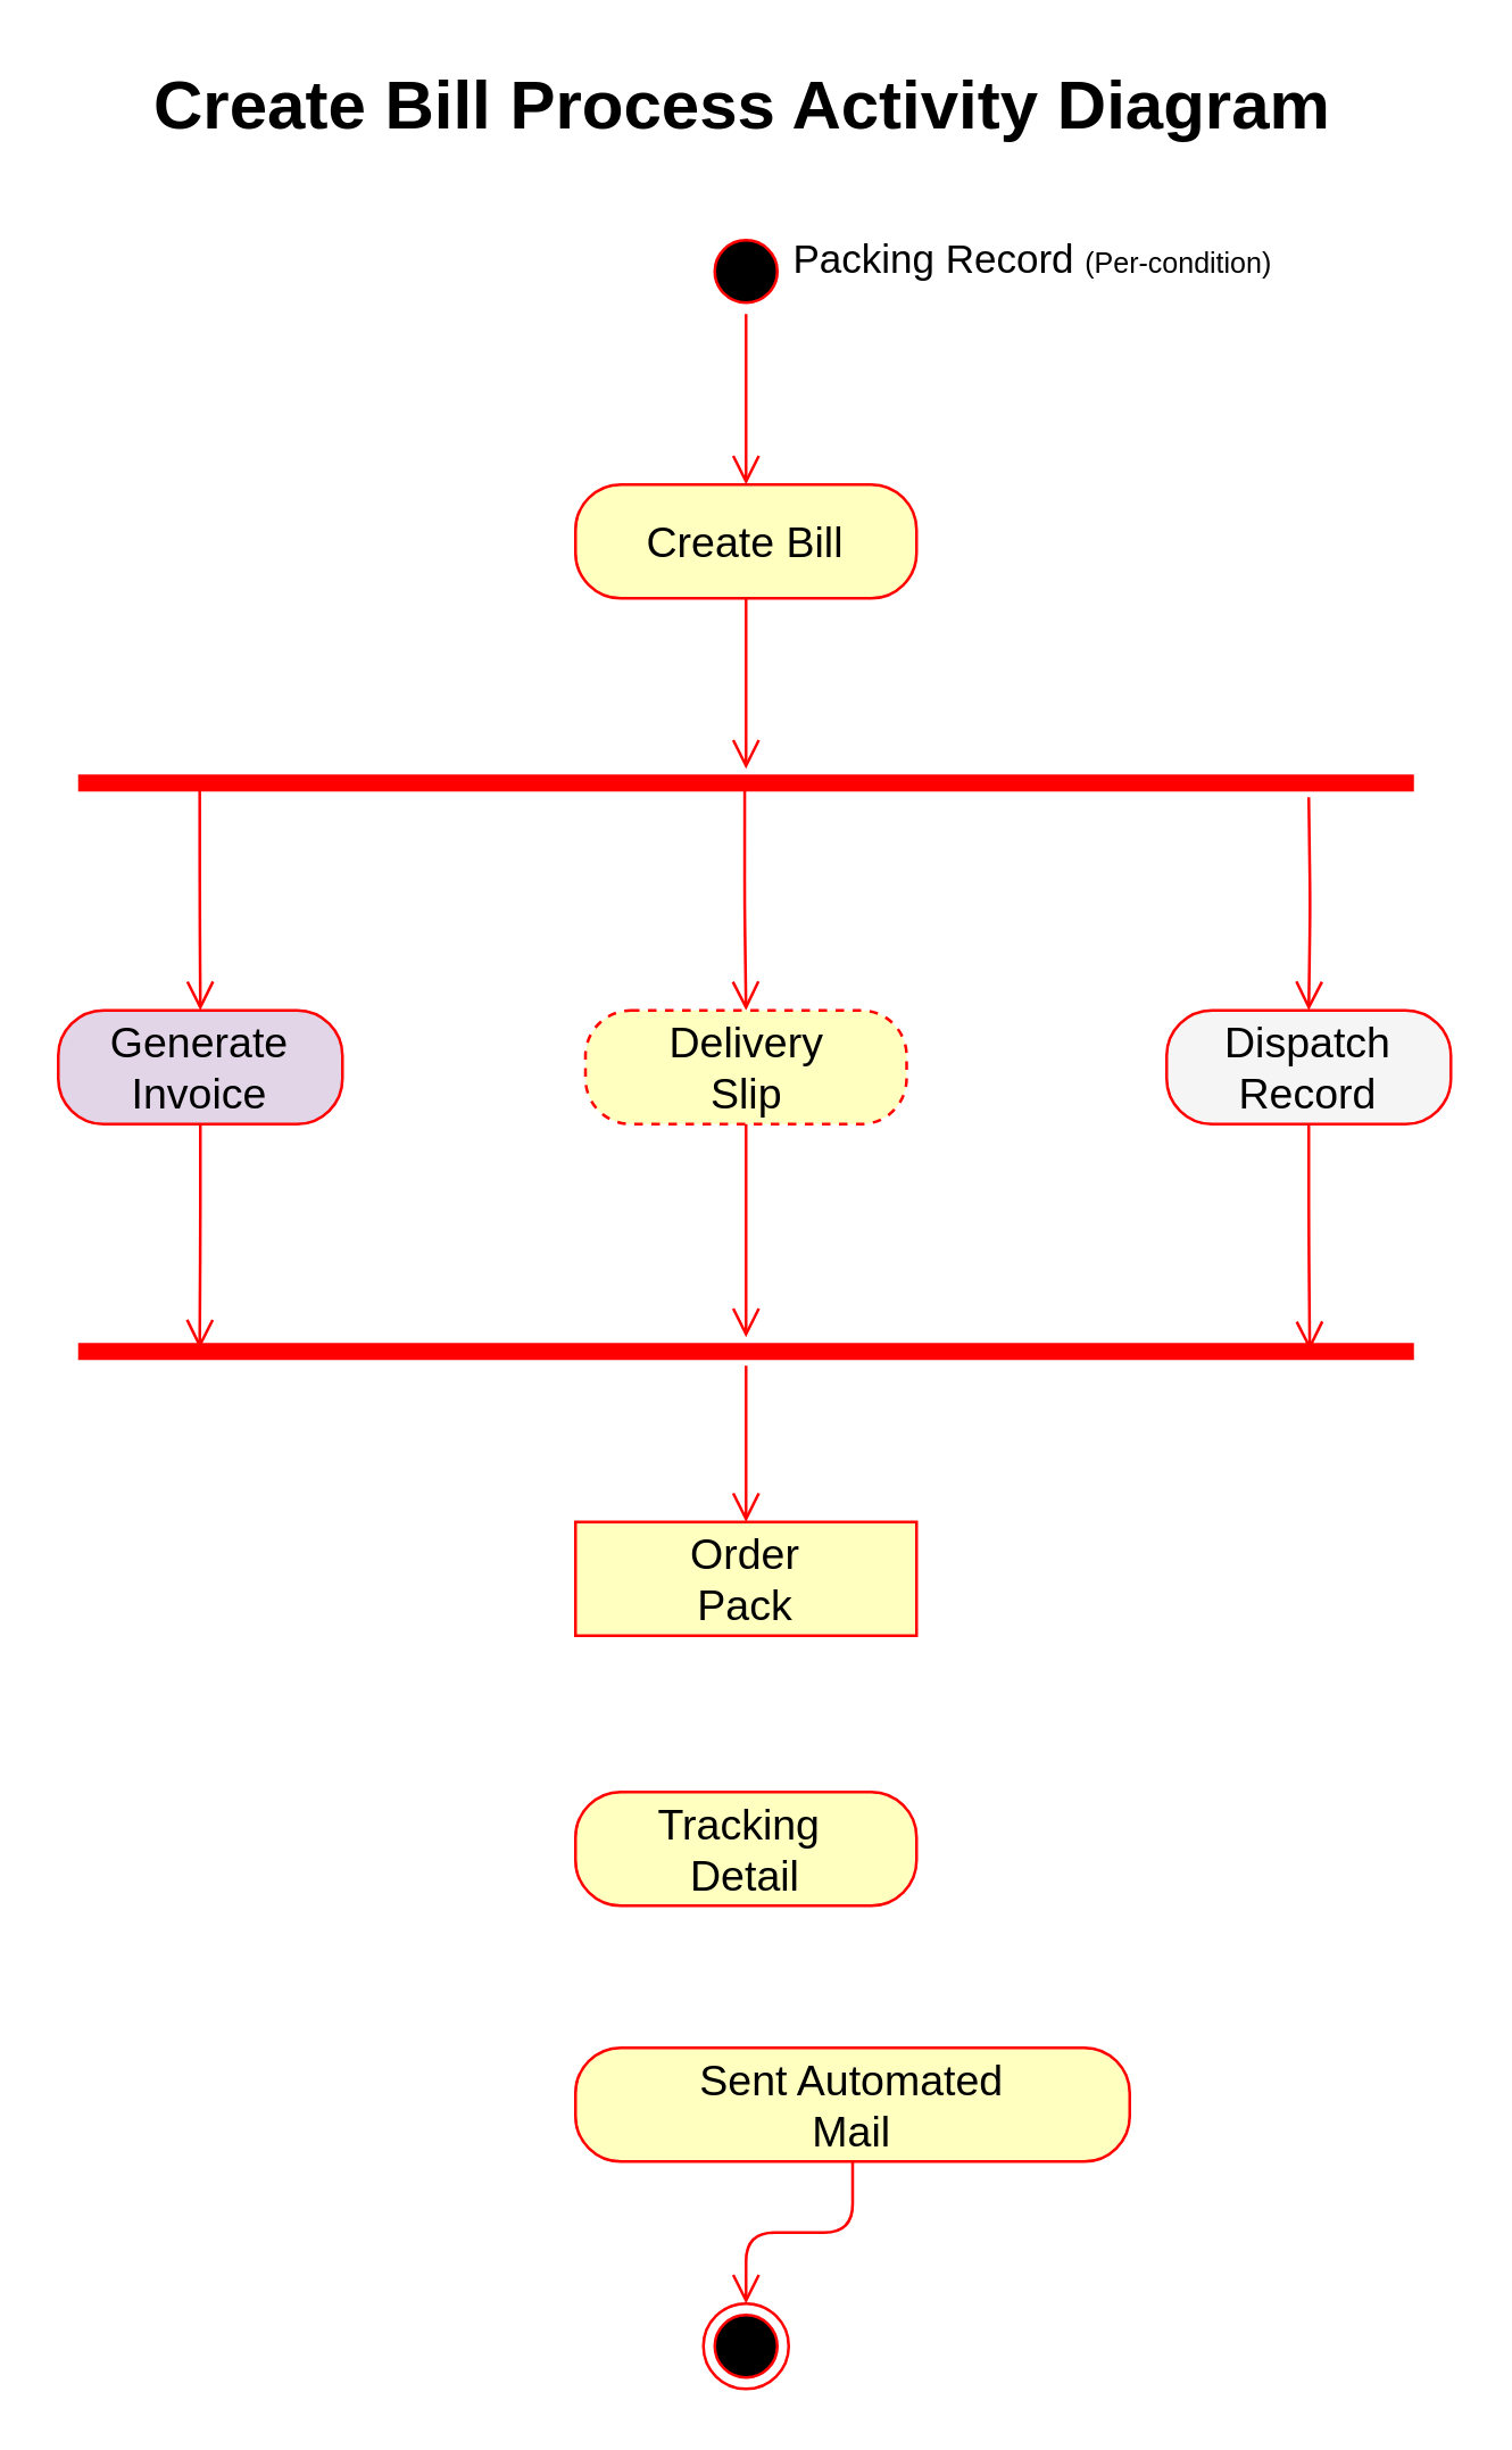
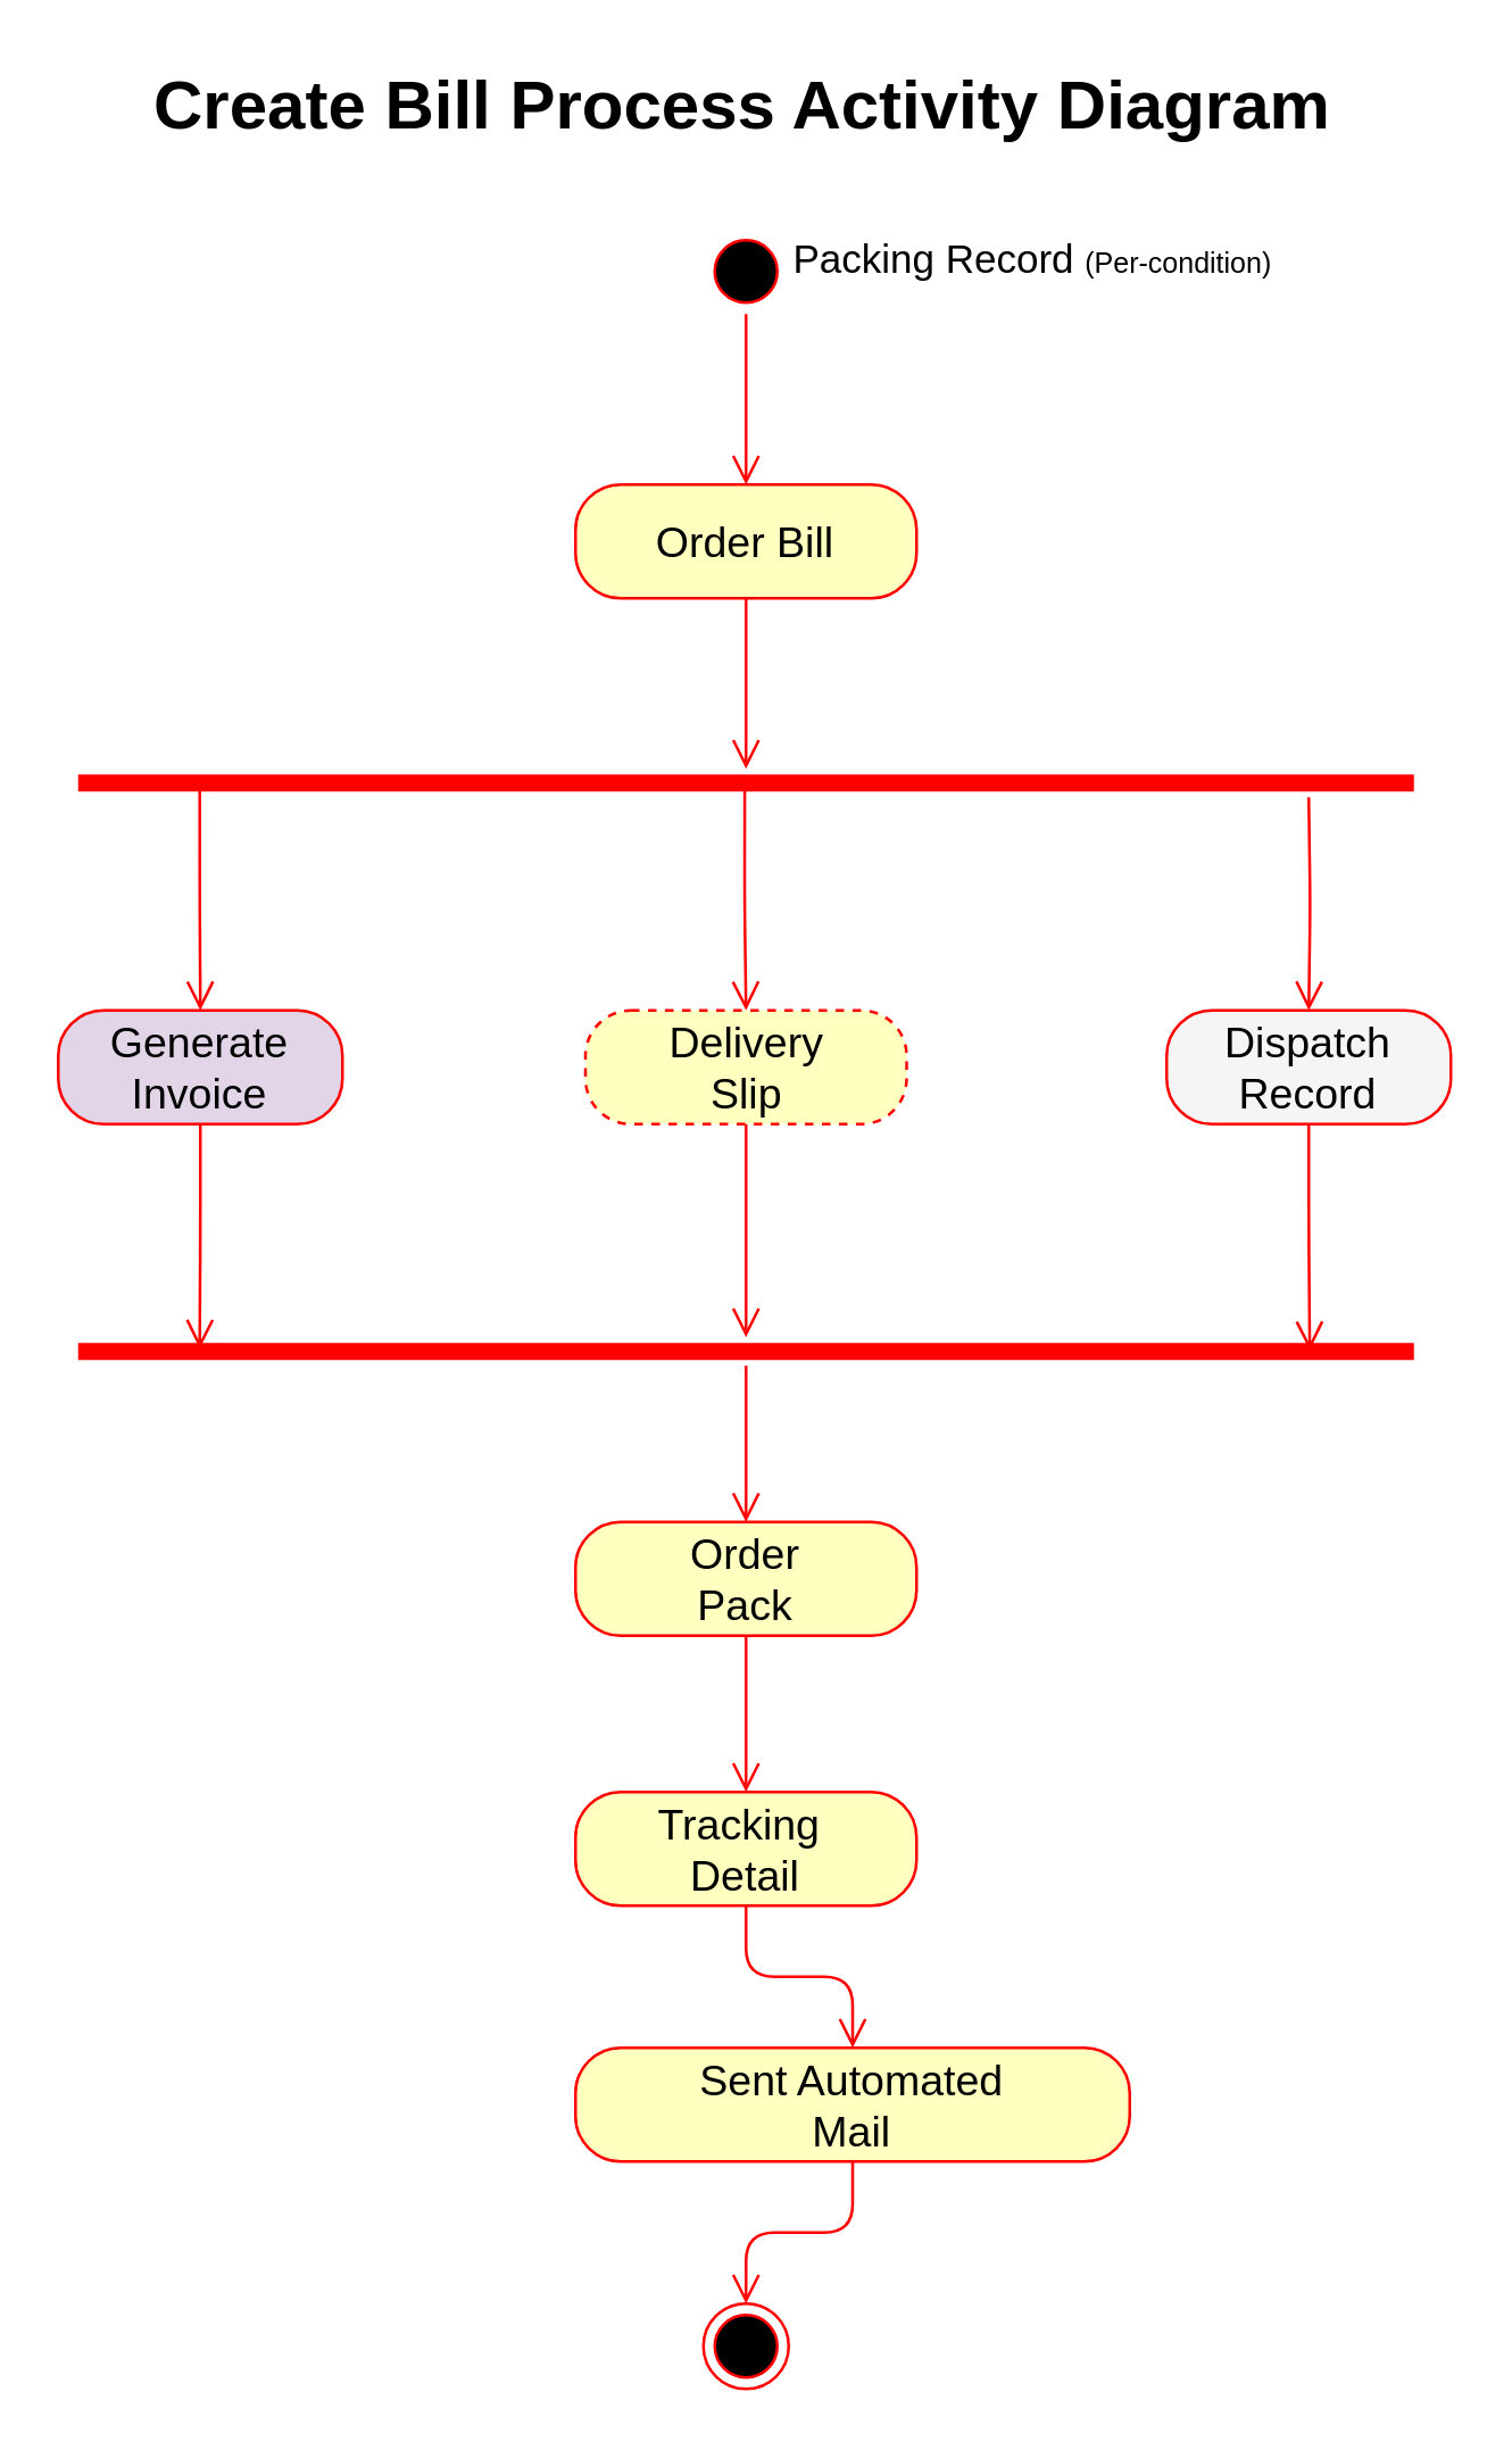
- <mxCell id="6" value="&lt;font style=&quot;font-size: 15px&quot;&gt;Create Bill&lt;/font&gt;" style="rounded=1;whiteSpace=wrap;html=1;arcSize=40;fontColor=#000000;fillColor=#ffffc0;strokeColor=#ff0000;" vertex="1" parent="1"><mxGeometry x="202" y="170" width="120" height="40" as="geometry" /></mxCell>
+ <mxCell id="6" value="&lt;font style=&quot;font-size: 15px&quot;&gt;Order Bill&lt;/font&gt;" style="rounded=1;whiteSpace=wrap;html=1;arcSize=40;fontColor=#000000;fillColor=#ffffc0;strokeColor=#ff0000;" vertex="1" parent="1"><mxGeometry x="202" y="170" width="120" height="40" as="geometry" /></mxCell>
- <mxCell id="20" value="&lt;font style=&quot;font-size: 15px&quot;&gt;Order&lt;br&gt;Pack&lt;br&gt;&lt;/font&gt;" style="whiteSpace=wrap;html=1;arcSize=40;fontColor=#000000;fillColor=#ffffc0;strokeColor=#ff0000;rounded=0;" vertex="1" parent="1"><mxGeometry x="202" y="535" width="120" height="40" as="geometry" /></mxCell>
+ <mxCell id="20" value="&lt;font style=&quot;font-size: 15px&quot;&gt;Order&lt;br&gt;Pack&lt;br&gt;&lt;/font&gt;" style="rounded=1;whiteSpace=wrap;html=1;arcSize=40;fontColor=#000000;fillColor=#ffffc0;strokeColor=#ff0000;" vertex="1" parent="1"><mxGeometry x="202" y="535" width="120" height="40" as="geometry" /></mxCell>
+ <mxCell id="21" value="" style="edgeStyle=orthogonalEdgeStyle;html=1;verticalAlign=bottom;endArrow=open;endSize=8;strokeColor=#ff0000;fontSize=14;entryX=0.5;entryY=0;entryDx=0;entryDy=0;" edge="1" parent="1" target="22" source="20"><mxGeometry relative="1" as="geometry"><mxPoint x="261.5" y="624" as="targetPoint" /><mxPoint x="261.405" y="574" as="sourcePoint" /><Array as="points" /></mxGeometry></mxCell>
+ <mxCell id="23" value="" style="edgeStyle=orthogonalEdgeStyle;html=1;verticalAlign=bottom;endArrow=open;endSize=8;strokeColor=#ff0000;fontSize=14;entryX=0.5;entryY=0;entryDx=0;entryDy=0;" edge="1" parent="1" target="24" source="22"><mxGeometry relative="1" as="geometry"><mxPoint x="261.5" y="717" as="targetPoint" /><mxPoint x="261.405" y="667" as="sourcePoint" /><Array as="points" /></mxGeometry></mxCell>
